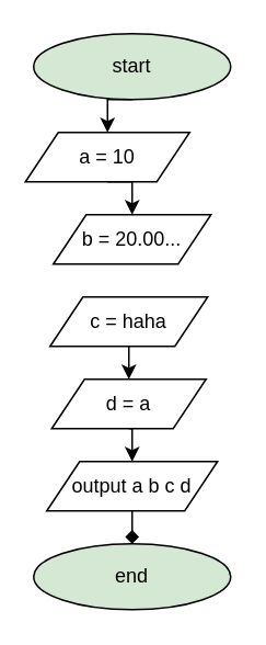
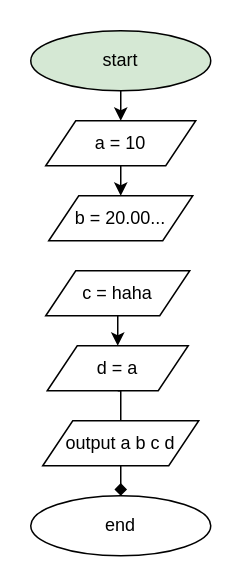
- <mxCell id="5" value="a = 10" style="shape=parallelogram;perimeter=parallelogramPerimeter;whiteSpace=wrap;html=1;fixedSize=1;" vertex="1" parent="1"><mxGeometry x="15" y="80" width="100" height="30" as="geometry" /></mxCell>
+ <mxCell id="5" value="a = 10" style="shape=parallelogram;perimeter=parallelogramPerimeter;whiteSpace=wrap;html=1;fixedSize=1;" vertex="1" parent="1"><mxGeometry x="30" y="80" width="100" height="30" as="geometry" /></mxCell>
- <mxCell id="9" style="edgeStyle=orthogonalEdgeStyle;rounded=0;orthogonalLoop=1;jettySize=auto;html=1;exitX=0.5;exitY=1;exitDx=0;exitDy=0;entryX=0.5;entryY=0;entryDx=0;entryDy=0;" edge="1" parent="1" source="10" target="12"><mxGeometry relative="1" as="geometry" /></mxCell>
+ <mxCell id="9" style="edgeStyle=orthogonalEdgeStyle;rounded=0;orthogonalLoop=1;jettySize=auto;html=1;exitX=0.5;exitY=1;exitDx=0;exitDy=0;entryX=0.5;entryY=0;entryDx=0;entryDy=0;endArrow=none;" edge="1" parent="1" source="10" target="12"><mxGeometry relative="1" as="geometry" /></mxCell>
- <mxCell id="13" value="end" style="ellipse;whiteSpace=wrap;html=1;fillColor=#d5e8d4;" vertex="1" parent="1"><mxGeometry x="20" y="330" width="120" height="40" as="geometry" /></mxCell>
+ <mxCell id="13" value="end" style="ellipse;whiteSpace=wrap;html=1;" vertex="1" parent="1"><mxGeometry x="20" y="330" width="120" height="40" as="geometry" /></mxCell>
